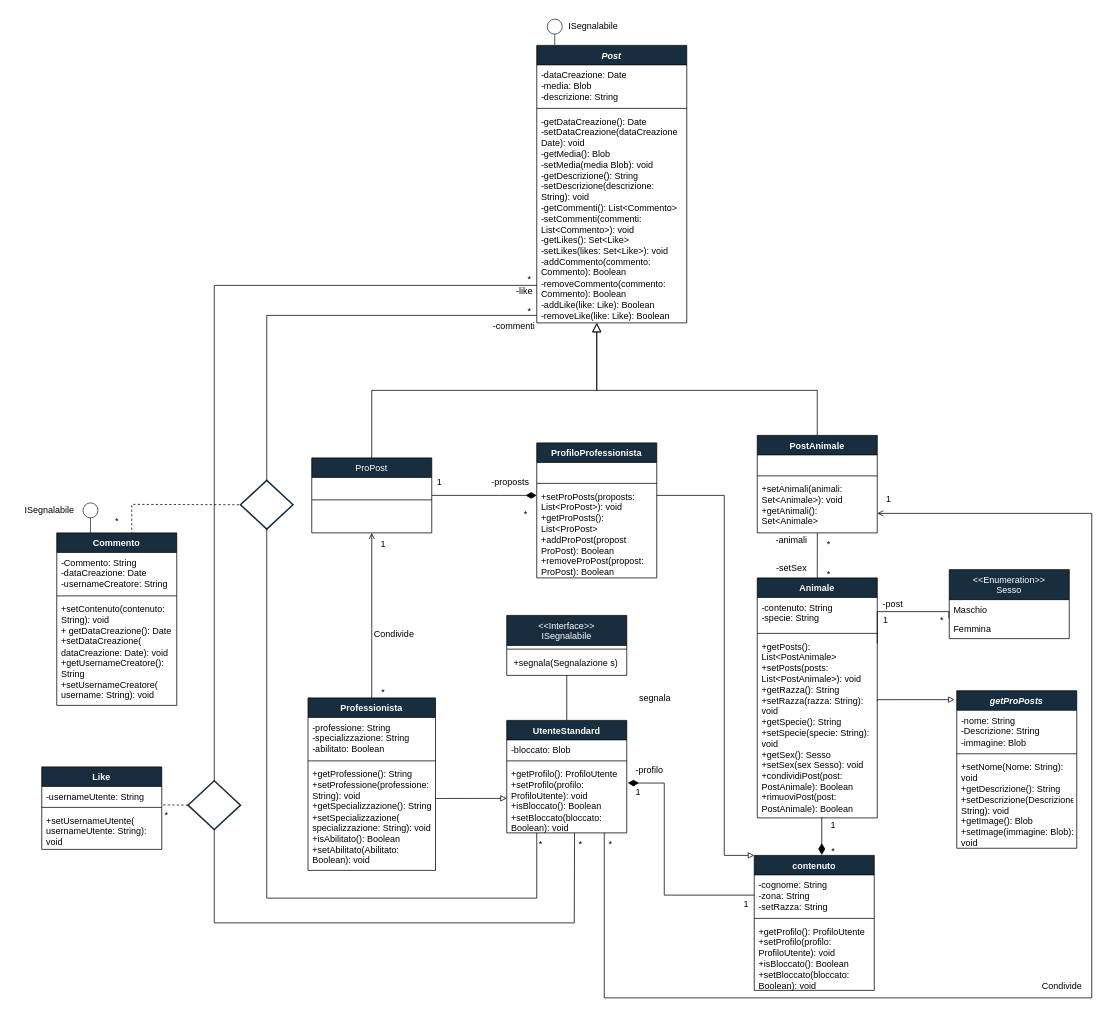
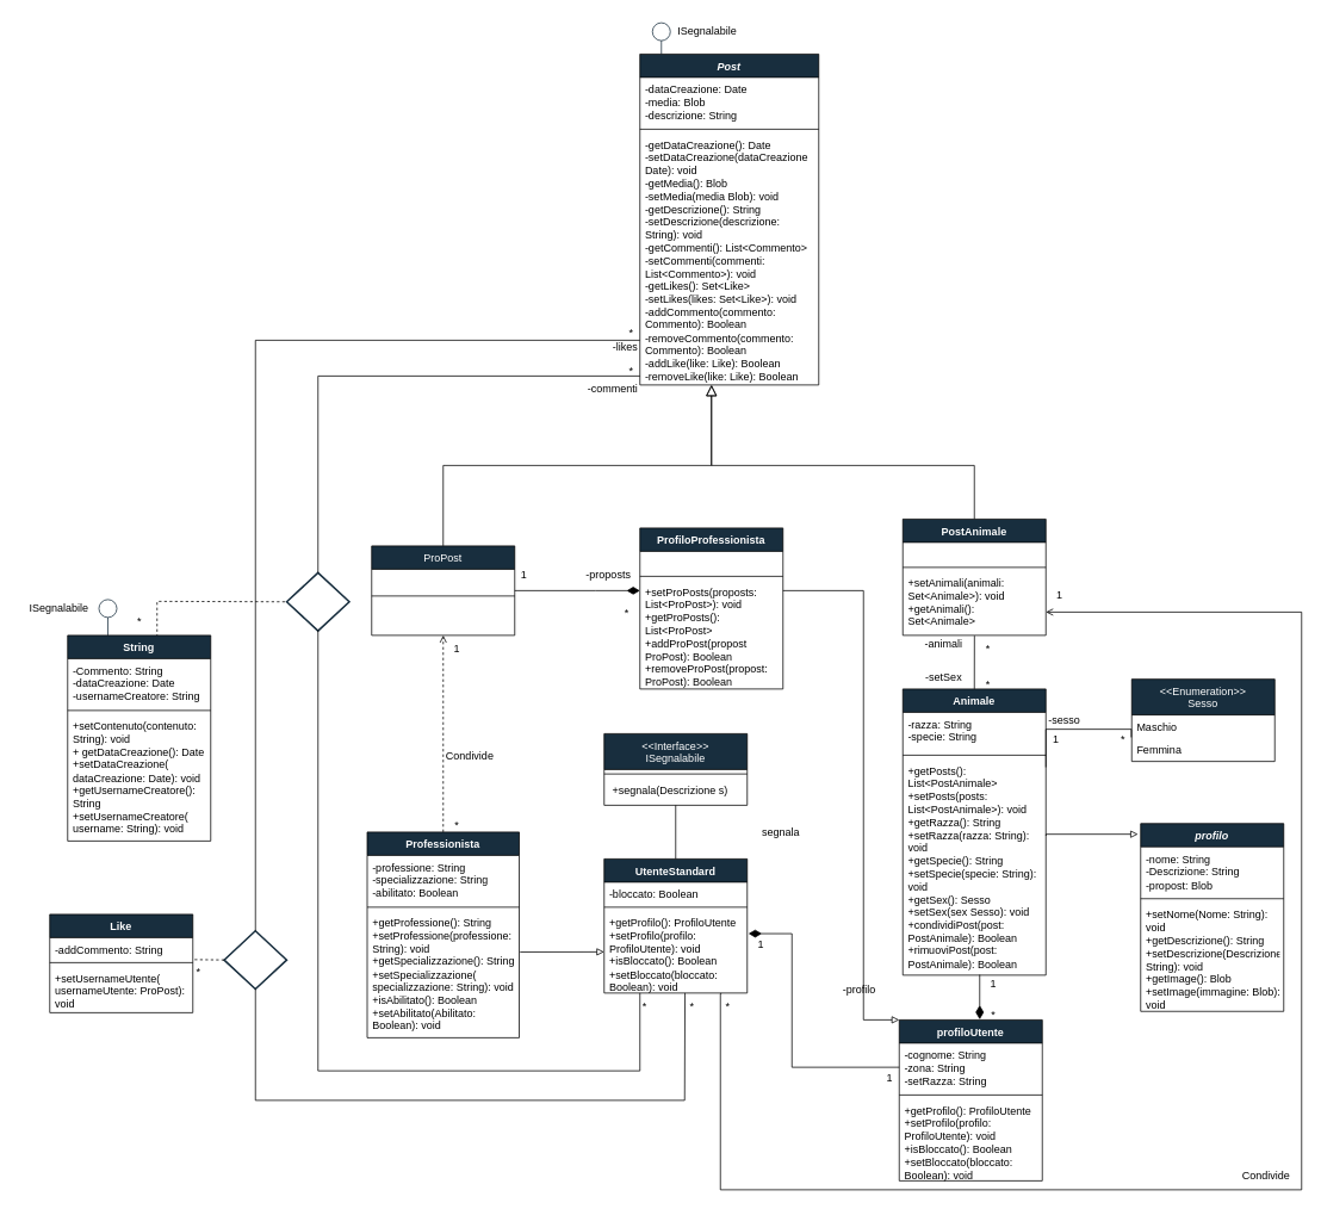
- <mxCell id="100" value="-like" style="text;html=1;strokeColor=none;fillColor=none;align=center;verticalAlign=middle;whiteSpace=wrap;rounded=0;" vertex="1" parent="1"><mxGeometry x="669" y="373" width="60" height="30" as="geometry" /></mxCell>
+ <mxCell id="100" value="-likes" style="text;html=1;strokeColor=none;fillColor=none;align=center;verticalAlign=middle;whiteSpace=wrap;rounded=0;" vertex="1" parent="1"><mxGeometry x="669" y="373" width="60" height="30" as="geometry" /></mxCell>
- <mxCell id="41" value="Commento" style="swimlane;fontStyle=1;align=center;verticalAlign=top;childLayout=stackLayout;horizontal=1;startSize=26;horizontalStack=0;resizeParent=1;resizeParentMax=0;resizeLast=0;collapsible=1;marginBottom=0;whiteSpace=wrap;html=1;fillColor=#182E3E;fontColor=#FFFFFF;" parent="1" vertex="1"><mxGeometry x="75" y="710" width="160" height="230" as="geometry" /></mxCell>
+ <mxCell id="41" value="String" style="swimlane;fontStyle=1;align=center;verticalAlign=top;childLayout=stackLayout;horizontal=1;startSize=26;horizontalStack=0;resizeParent=1;resizeParentMax=0;resizeLast=0;collapsible=1;marginBottom=0;whiteSpace=wrap;html=1;fillColor=#182E3E;fontColor=#FFFFFF;" parent="1" vertex="1"><mxGeometry x="75" y="710" width="160" height="230" as="geometry" /></mxCell>
- <mxCell id="87" value="-post" style="text;html=1;strokeColor=none;fillColor=none;align=center;verticalAlign=middle;whiteSpace=wrap;rounded=0;" vertex="1" parent="1"><mxGeometry x="1160" y="790" width="60" height="30" as="geometry" /></mxCell>
+ <mxCell id="87" value="-sesso" style="text;html=1;strokeColor=none;fillColor=none;align=center;verticalAlign=middle;whiteSpace=wrap;rounded=0;" vertex="1" parent="1"><mxGeometry x="1160" y="790" width="60" height="30" as="geometry" /></mxCell>
- <mxCell id="84" value="-contenuto: String&lt;br&gt;-specie: String" style="text;strokeColor=none;fillColor=none;align=left;verticalAlign=top;spacingLeft=4;spacingRight=4;overflow=hidden;rotatable=0;points=[[0,0.5],[1,0.5]];portConstraint=eastwest;whiteSpace=wrap;html=1;" vertex="1" parent="83"><mxGeometry y="26" width="160" height="44" as="geometry" /></mxCell>
+ <mxCell id="84" value="-razza: String&lt;br&gt;-specie: String" style="text;strokeColor=none;fillColor=none;align=left;verticalAlign=top;spacingLeft=4;spacingRight=4;overflow=hidden;rotatable=0;points=[[0,0.5],[1,0.5]];portConstraint=eastwest;whiteSpace=wrap;html=1;" vertex="1" parent="83"><mxGeometry y="26" width="160" height="44" as="geometry" /></mxCell>
- <mxCell id="72" value="" style="endArrow=open;html=1;rounded=0;exitX=0.5;exitY=0;exitDx=0;exitDy=0;entryX=0.5;entryY=1;entryDx=0;entryDy=0;endFill=0;" edge="1" parent="1" source="49" target="5"><mxGeometry width="50" height="50" relative="1" as="geometry"><mxPoint x="945" y="1010" as="sourcePoint" /><mxPoint x="995" y="960" as="targetPoint" /></mxGeometry></mxCell>
+ <mxCell id="72" value="" style="endArrow=open;html=1;rounded=0;exitX=0.5;exitY=0;exitDx=0;exitDy=0;entryX=0.5;entryY=1;entryDx=0;entryDy=0;endFill=0;dashed=1;" edge="1" parent="1" source="49" target="5"><mxGeometry width="50" height="50" relative="1" as="geometry"><mxPoint x="945" y="1010" as="sourcePoint" /><mxPoint x="995" y="960" as="targetPoint" /></mxGeometry></mxCell>
- <mxCell id="29" value=" +segnala(Segnalazione s)" style="text;align=left;verticalAlign=top;spacingLeft=4;spacingRight=4;overflow=hidden;rotatable=0;points=[[0,0.5],[1,0.5]];portConstraint=eastwest;fontColor=#000000;" parent="27" vertex="1"><mxGeometry y="50" width="160" height="26" as="geometry" /></mxCell>
+ <mxCell id="29" value=" +segnala(Descrizione s)" style="text;align=left;verticalAlign=top;spacingLeft=4;spacingRight=4;overflow=hidden;rotatable=0;points=[[0,0.5],[1,0.5]];portConstraint=eastwest;fontColor=#000000;" parent="27" vertex="1"><mxGeometry y="50" width="160" height="26" as="geometry" /></mxCell>
- <mxCell id="79" value="&lt;i&gt;getProPosts&lt;/i&gt;" style="swimlane;fontStyle=1;align=center;verticalAlign=top;childLayout=stackLayout;horizontal=1;startSize=26;horizontalStack=0;resizeParent=1;resizeParentMax=0;resizeLast=0;collapsible=1;marginBottom=0;whiteSpace=wrap;html=1;fillColor=#182E3E;fontColor=#FFFFFF;" vertex="1" parent="1"><mxGeometry x="1275" y="920.5" width="160" height="210" as="geometry" /></mxCell>
+ <mxCell id="79" value="&lt;i&gt;profilo&lt;/i&gt;" style="swimlane;fontStyle=1;align=center;verticalAlign=top;childLayout=stackLayout;horizontal=1;startSize=26;horizontalStack=0;resizeParent=1;resizeParentMax=0;resizeLast=0;collapsible=1;marginBottom=0;whiteSpace=wrap;html=1;fillColor=#182E3E;fontColor=#FFFFFF;" vertex="1" parent="1"><mxGeometry x="1275" y="920.5" width="160" height="210" as="geometry" /></mxCell>
- <mxCell id="80" value="-nome: String&lt;br&gt;-Descrizione: String&lt;br&gt;-immagine: Blob" style="text;strokeColor=none;fillColor=none;align=left;verticalAlign=top;spacingLeft=4;spacingRight=4;overflow=hidden;rotatable=0;points=[[0,0.5],[1,0.5]];portConstraint=eastwest;whiteSpace=wrap;html=1;" vertex="1" parent="79"><mxGeometry y="26" width="160" height="54" as="geometry" /></mxCell>
+ <mxCell id="80" value="-nome: String&lt;br&gt;-Descrizione: String&lt;br&gt;-propost: Blob" style="text;strokeColor=none;fillColor=none;align=left;verticalAlign=top;spacingLeft=4;spacingRight=4;overflow=hidden;rotatable=0;points=[[0,0.5],[1,0.5]];portConstraint=eastwest;whiteSpace=wrap;html=1;" vertex="1" parent="79"><mxGeometry y="26" width="160" height="54" as="geometry" /></mxCell>
- <mxCell id="54" value="-bloccato: Blob" style="text;strokeColor=none;fillColor=none;align=left;verticalAlign=top;spacingLeft=4;spacingRight=4;overflow=hidden;rotatable=0;points=[[0,0.5],[1,0.5]];portConstraint=eastwest;whiteSpace=wrap;html=1;" parent="53" vertex="1"><mxGeometry y="26" width="160" height="24" as="geometry" /></mxCell>
+ <mxCell id="54" value="-bloccato: Boolean" style="text;strokeColor=none;fillColor=none;align=left;verticalAlign=top;spacingLeft=4;spacingRight=4;overflow=hidden;rotatable=0;points=[[0,0.5],[1,0.5]];portConstraint=eastwest;whiteSpace=wrap;html=1;" parent="53" vertex="1"><mxGeometry y="26" width="160" height="24" as="geometry" /></mxCell>
- <mxCell id="58" value="-profilo" style="text;html=1;align=center;verticalAlign=middle;resizable=0;points=[];autosize=1;strokeColor=none;fillColor=none;" parent="1" vertex="1"><mxGeometry x="835" y="1010.5" width="60" height="30" as="geometry" /></mxCell>
+ <mxCell id="58" value="-profilo" style="text;html=1;align=center;verticalAlign=middle;resizable=0;points=[];autosize=1;strokeColor=none;fillColor=none;" parent="1" vertex="1"><mxGeometry x="930" y="1090.5" width="60" height="30" as="geometry" /></mxCell>
- <mxCell id="46" value="-usernameUtente: String" style="text;strokeColor=none;fillColor=none;align=left;verticalAlign=top;spacingLeft=4;spacingRight=4;overflow=hidden;rotatable=0;points=[[0,0.5],[1,0.5]];portConstraint=eastwest;whiteSpace=wrap;html=1;" parent="45" vertex="1"><mxGeometry y="26" width="160" height="24" as="geometry" /></mxCell>
+ <mxCell id="46" value="-addCommento: String" style="text;strokeColor=none;fillColor=none;align=left;verticalAlign=top;spacingLeft=4;spacingRight=4;overflow=hidden;rotatable=0;points=[[0,0.5],[1,0.5]];portConstraint=eastwest;whiteSpace=wrap;html=1;" parent="45" vertex="1"><mxGeometry y="26" width="160" height="24" as="geometry" /></mxCell>
- <mxCell id="48" value="+setUsernameUtente( usernameUtente: String): void" style="text;strokeColor=none;fillColor=none;align=left;verticalAlign=top;spacingLeft=4;spacingRight=4;overflow=hidden;rotatable=0;points=[[0,0.5],[1,0.5]];portConstraint=eastwest;whiteSpace=wrap;html=1;" parent="45" vertex="1"><mxGeometry y="58" width="160" height="52" as="geometry" /></mxCell>
+ <mxCell id="48" value="+setUsernameUtente( usernameUtente: ProPost): void" style="text;strokeColor=none;fillColor=none;align=left;verticalAlign=top;spacingLeft=4;spacingRight=4;overflow=hidden;rotatable=0;points=[[0,0.5],[1,0.5]];portConstraint=eastwest;whiteSpace=wrap;html=1;" parent="45" vertex="1"><mxGeometry y="58" width="160" height="52" as="geometry" /></mxCell>
- <mxCell id="59" value="contenuto" style="swimlane;fontStyle=1;align=center;verticalAlign=top;childLayout=stackLayout;horizontal=1;startSize=26;horizontalStack=0;resizeParent=1;resizeParentMax=0;resizeLast=0;collapsible=1;marginBottom=0;whiteSpace=wrap;html=1;fillColor=#182E3E;fontColor=#FFFFFF;" vertex="1" parent="1"><mxGeometry x="1005" y="1140" width="160" height="180" as="geometry" /></mxCell>
+ <mxCell id="59" value="profiloUtente" style="swimlane;fontStyle=1;align=center;verticalAlign=top;childLayout=stackLayout;horizontal=1;startSize=26;horizontalStack=0;resizeParent=1;resizeParentMax=0;resizeLast=0;collapsible=1;marginBottom=0;whiteSpace=wrap;html=1;fillColor=#182E3E;fontColor=#FFFFFF;" vertex="1" parent="1"><mxGeometry x="1005" y="1140" width="160" height="180" as="geometry" /></mxCell>
